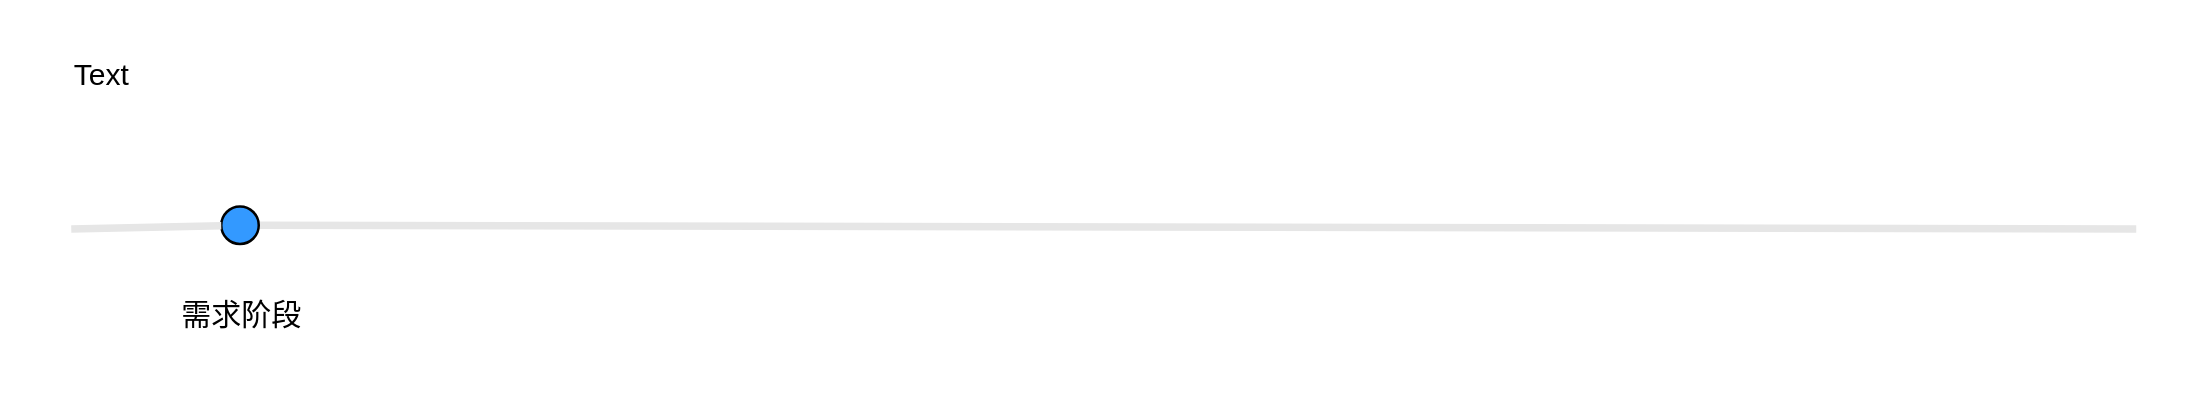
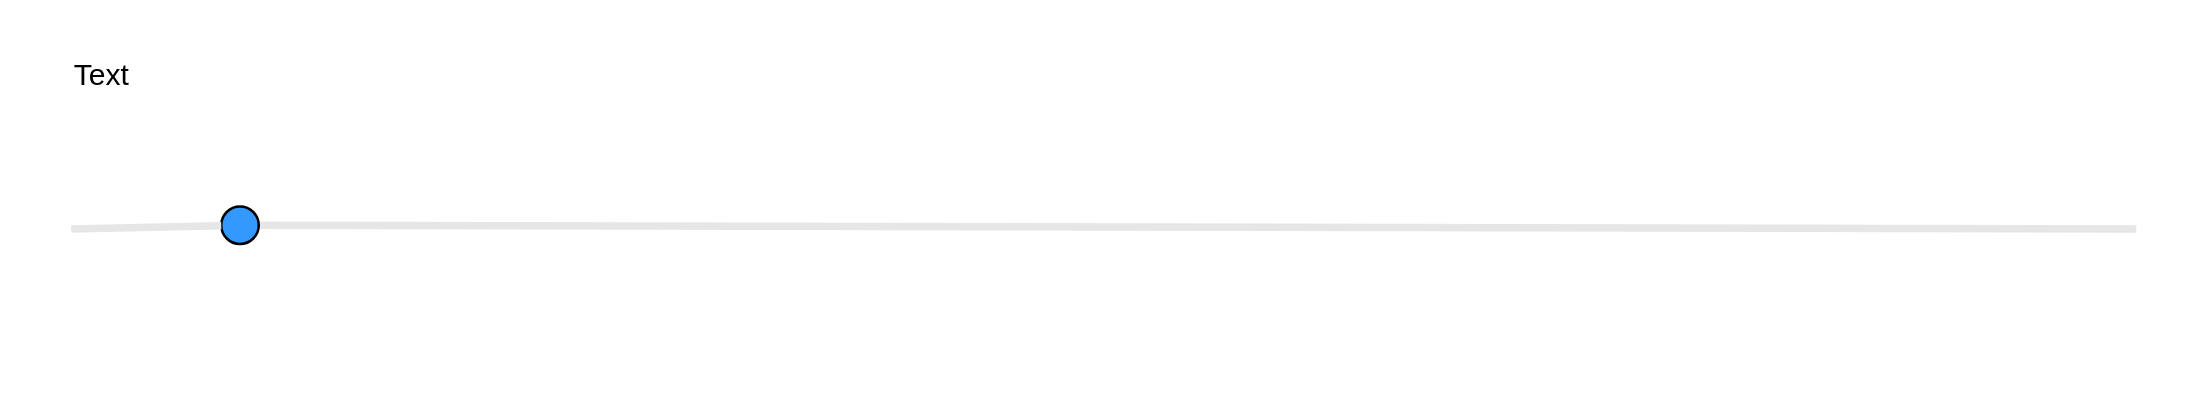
- <mxCell id="5" value="需求阶段" style="text;html=1;align=center;verticalAlign=middle;resizable=0;points=[];autosize=1;strokeColor=none;fillColor=none;" vertex="1" parent="1"><mxGeometry x="66.5" y="117" width="58" height="18" as="geometry" /></mxCell>
